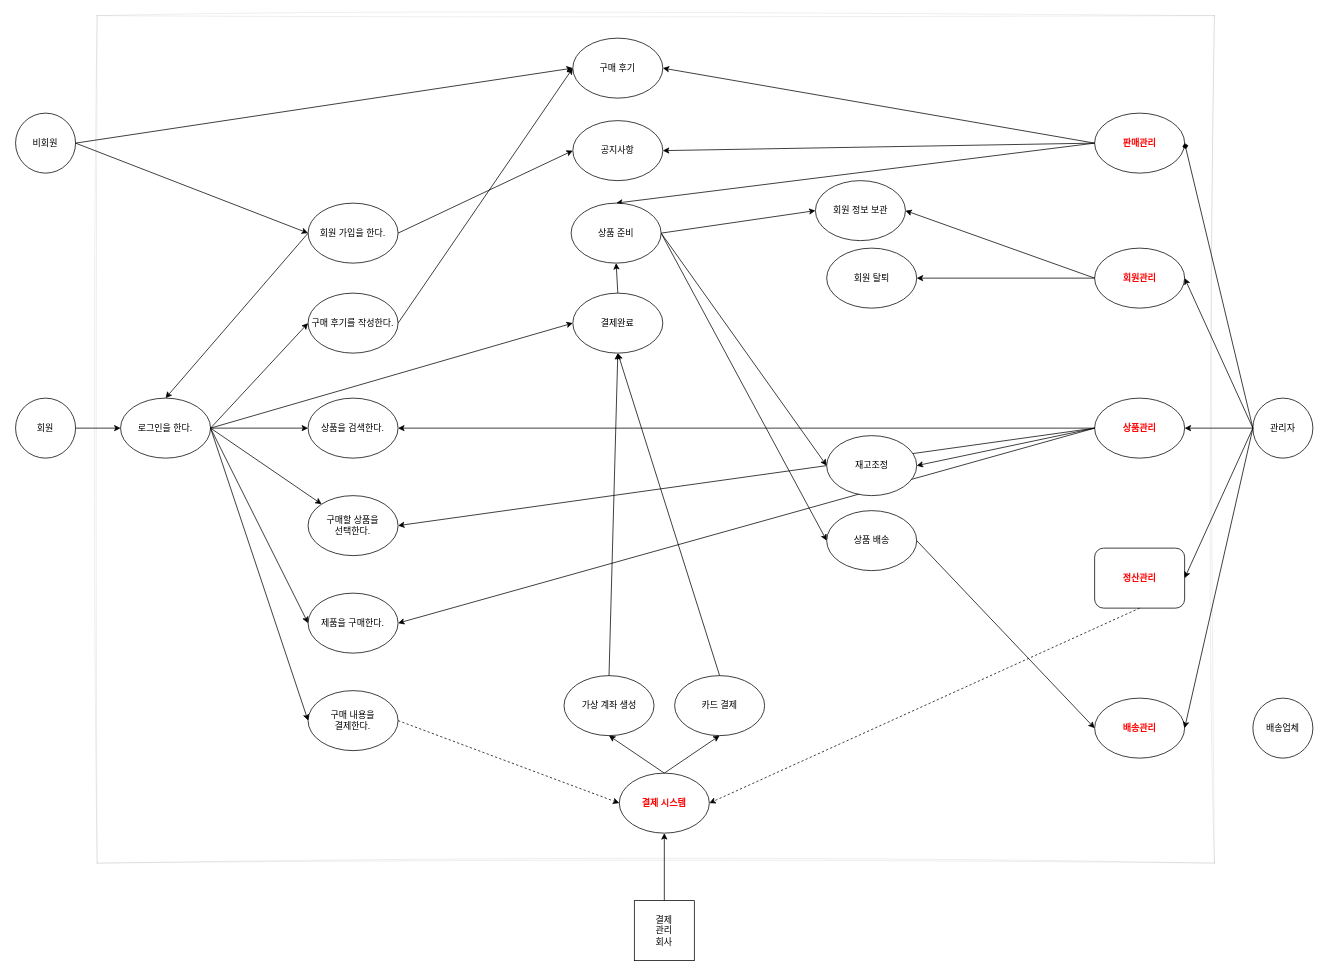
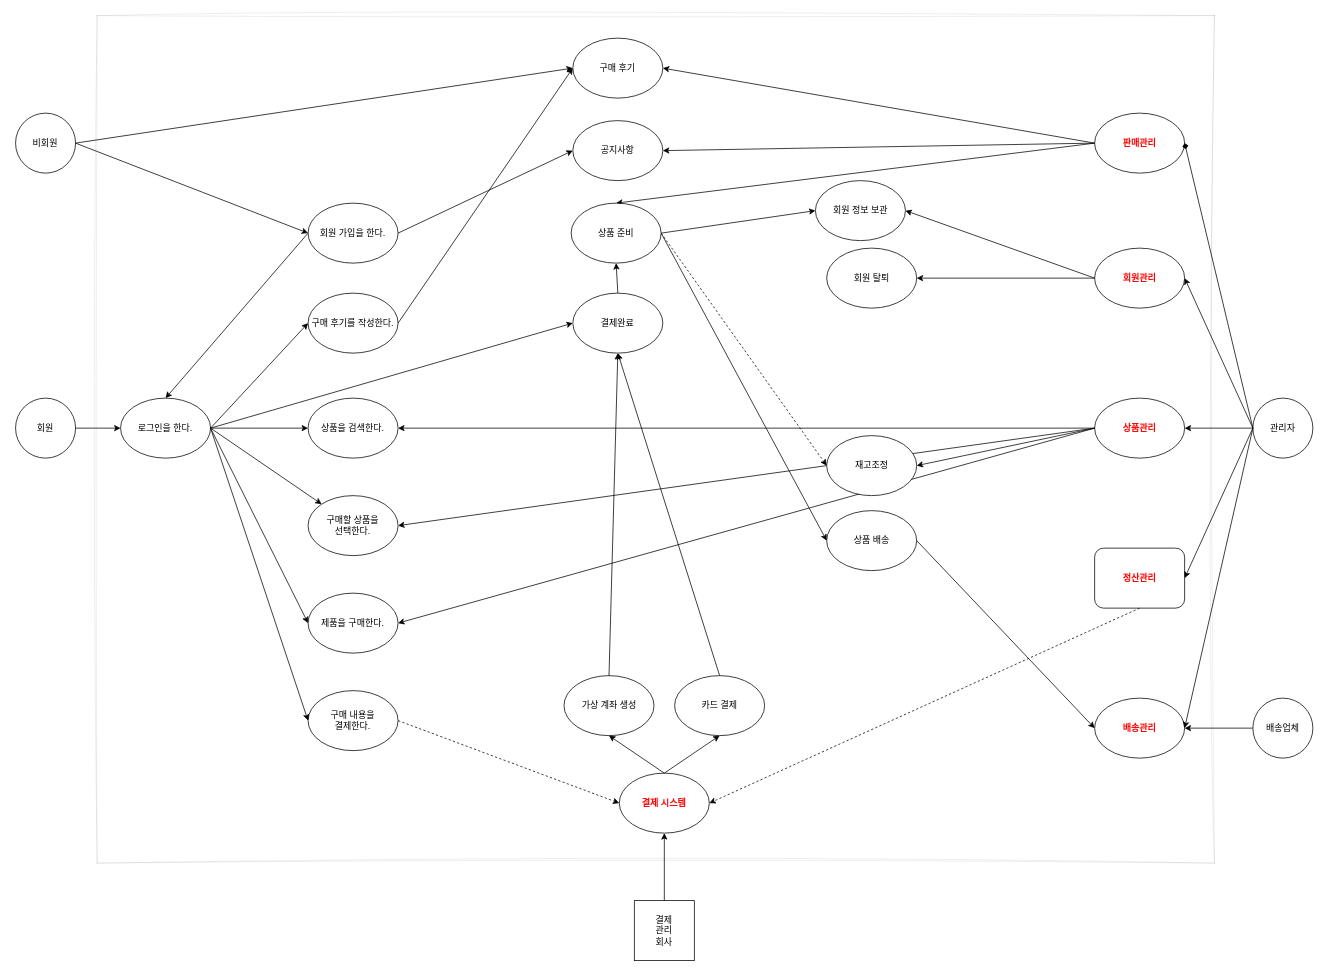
- <mxCell id="53" value="" style="endArrow=classic;html=1;rounded=0;exitX=1;exitY=0.5;exitDx=0;exitDy=0;entryX=0;entryY=0.5;entryDx=0;entryDy=0;" parent="1" source="60" target="52" edge="1"><mxGeometry width="50" height="50" relative="1" as="geometry"><mxPoint x="840.25" y="640" as="sourcePoint" /><mxPoint x="890.25" y="590" as="targetPoint" /></mxGeometry></mxCell>
+ <mxCell id="53" value="" style="endArrow=classic;html=1;rounded=0;exitX=1;exitY=0.5;exitDx=0;exitDy=0;entryX=0;entryY=0.5;entryDx=0;entryDy=0;dashed=1;" parent="1" source="60" target="52" edge="1"><mxGeometry width="50" height="50" relative="1" as="geometry"><mxPoint x="840.25" y="640" as="sourcePoint" /><mxPoint x="890.25" y="590" as="targetPoint" /></mxGeometry></mxCell>
+ <mxCell id="63" value="" style="endArrow=classic;html=1;rounded=0;entryX=1;entryY=0.5;entryDx=0;entryDy=0;exitX=0;exitY=0.5;exitDx=0;exitDy=0;" parent="1" source="65" target="62" edge="1"><mxGeometry width="50" height="50" relative="1" as="geometry"><mxPoint x="1480.25" y="335" as="sourcePoint" /><mxPoint x="1530.25" y="285" as="targetPoint" /></mxGeometry></mxCell>
